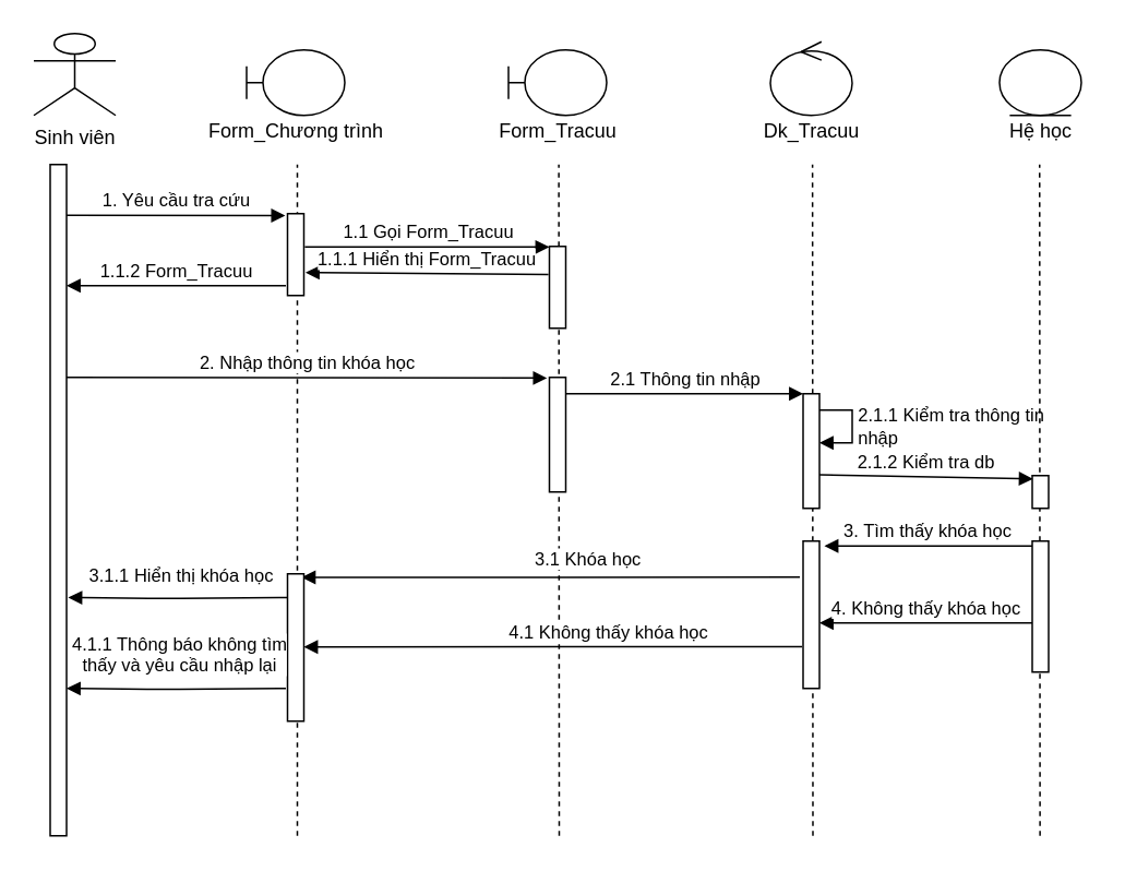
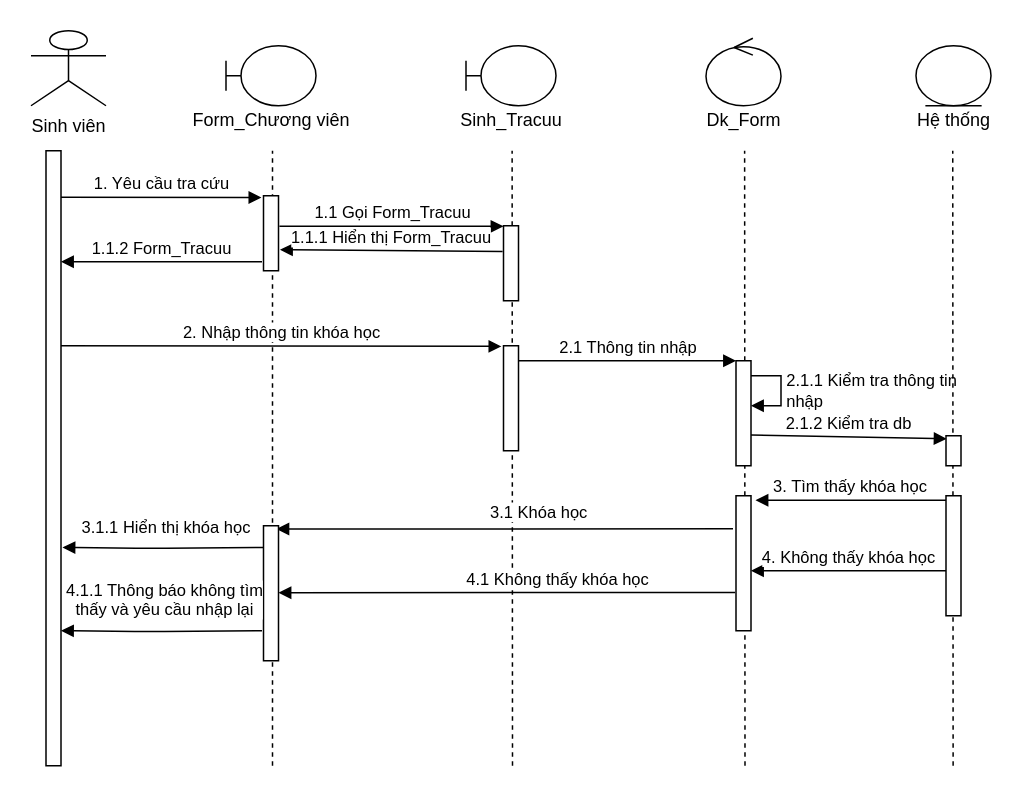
- <mxCell id="5" value="Form_Chương trình" style="text;html=1;align=center;verticalAlign=middle;resizable=0;points=[];autosize=1;strokeColor=none;fillColor=none;" parent="1" vertex="1"><mxGeometry x="120" y="70" width="120" height="20" as="geometry" /></mxCell>
+ <mxCell id="5" value="Form_Chương viên" style="text;html=1;align=center;verticalAlign=middle;resizable=0;points=[];autosize=1;strokeColor=none;fillColor=none;" parent="1" vertex="1"><mxGeometry x="120" y="70" width="120" height="20" as="geometry" /></mxCell>
- <mxCell id="8" value="Form_Tracuu" style="text;html=1;align=center;verticalAlign=middle;resizable=0;points=[];autosize=1;strokeColor=none;fillColor=none;" parent="1" vertex="1"><mxGeometry x="295" y="70" width="90" height="20" as="geometry" /></mxCell>
+ <mxCell id="8" value="Sinh_Tracuu" style="text;html=1;align=center;verticalAlign=middle;resizable=0;points=[];autosize=1;strokeColor=none;fillColor=none;" parent="1" vertex="1"><mxGeometry x="295" y="70" width="90" height="20" as="geometry" /></mxCell>
- <mxCell id="11" value="Dk_Tracuu" style="text;html=1;align=center;verticalAlign=middle;resizable=0;points=[];autosize=1;strokeColor=none;fillColor=none;" parent="1" vertex="1"><mxGeometry x="460" y="70" width="70" height="20" as="geometry" /></mxCell>
+ <mxCell id="11" value="Dk_Form" style="text;html=1;align=center;verticalAlign=middle;resizable=0;points=[];autosize=1;strokeColor=none;fillColor=none;" parent="1" vertex="1"><mxGeometry x="460" y="70" width="70" height="20" as="geometry" /></mxCell>
- <mxCell id="14" value="Hệ học" style="text;html=1;align=center;verticalAlign=middle;resizable=0;points=[];autosize=1;strokeColor=none;fillColor=none;" parent="1" vertex="1"><mxGeometry x="605" y="70" width="60" height="20" as="geometry" /></mxCell>
+ <mxCell id="14" value="Hệ thống" style="text;html=1;align=center;verticalAlign=middle;resizable=0;points=[];autosize=1;strokeColor=none;fillColor=none;" parent="1" vertex="1"><mxGeometry x="605" y="70" width="60" height="20" as="geometry" /></mxCell>
